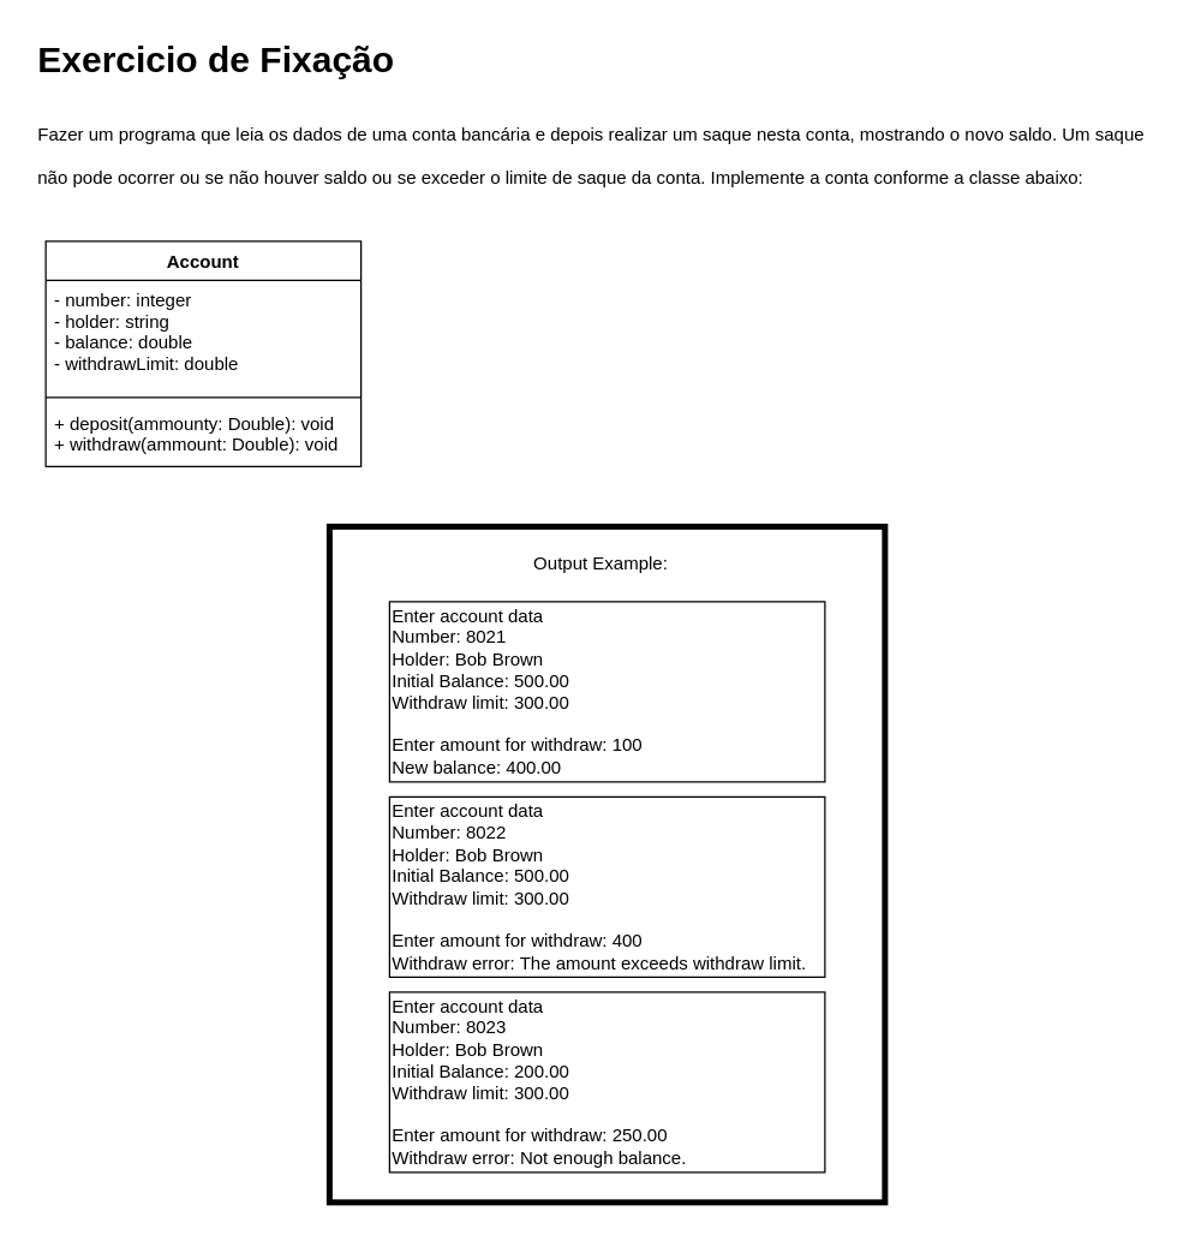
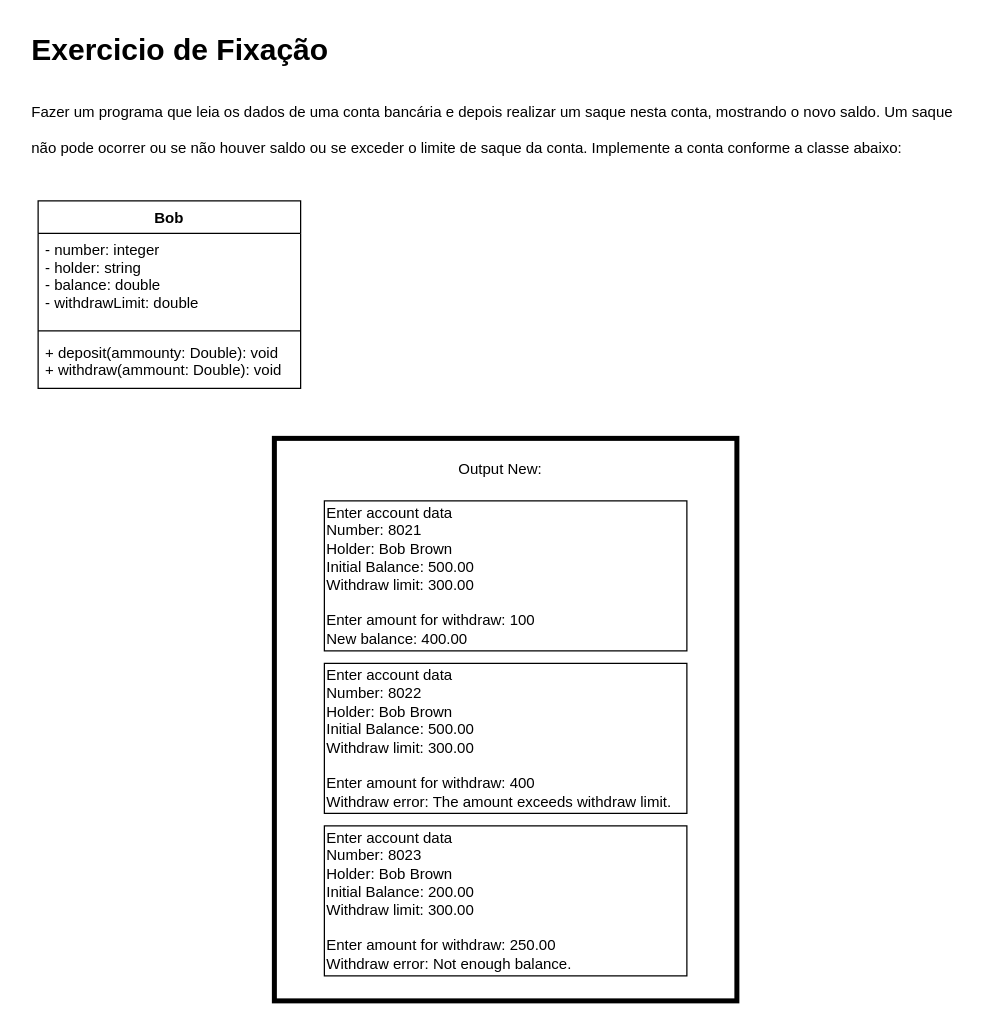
- <mxCell id="2" value="Account" style="swimlane;fontStyle=1;align=center;verticalAlign=top;childLayout=stackLayout;horizontal=1;startSize=26;horizontalStack=0;resizeParent=1;resizeParentMax=0;resizeLast=0;collapsible=1;marginBottom=0;" parent="1" vertex="1"><mxGeometry x="30" y="160" width="210" height="150" as="geometry" /></mxCell>
+ <mxCell id="2" value="Bob" style="swimlane;fontStyle=1;align=center;verticalAlign=top;childLayout=stackLayout;horizontal=1;startSize=26;horizontalStack=0;resizeParent=1;resizeParentMax=0;resizeLast=0;collapsible=1;marginBottom=0;" parent="1" vertex="1"><mxGeometry x="30" y="160" width="210" height="150" as="geometry" /></mxCell>
- <mxCell id="9" value="Output Example:" style="text;html=1;strokeColor=none;fillColor=none;align=center;verticalAlign=middle;whiteSpace=wrap;rounded=0;" parent="7" vertex="1"><mxGeometry x="126" y="10" width="110" height="30" as="geometry" /></mxCell>
+ <mxCell id="9" value="Output New:" style="text;html=1;strokeColor=none;fillColor=none;align=center;verticalAlign=middle;whiteSpace=wrap;rounded=0;" parent="7" vertex="1"><mxGeometry x="126" y="10" width="110" height="30" as="geometry" /></mxCell>
